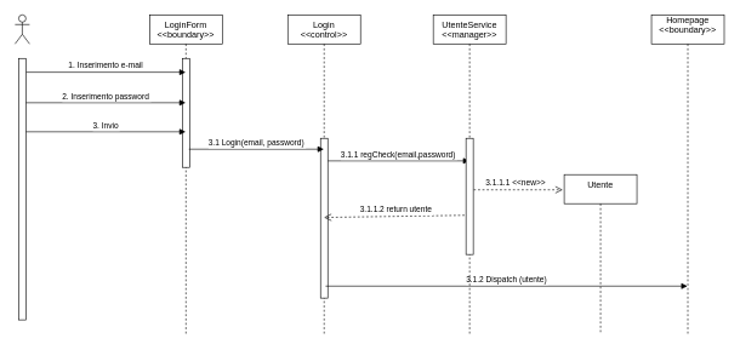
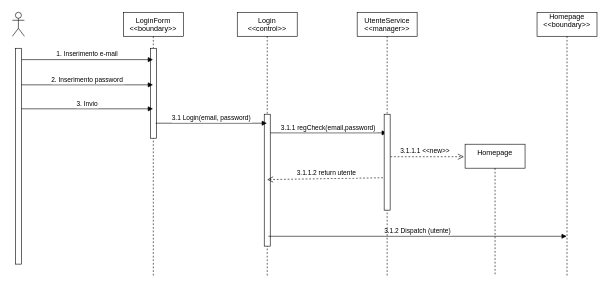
- <mxCell id="14" value="Utente&#10;" style="shape=umlLifeline;perimeter=lifelinePerimeter;container=1;collapsible=0;recursiveResize=0;rounded=0;shadow=0;strokeWidth=1;" vertex="1" parent="1"><mxGeometry x="775" y="240" width="100" height="220" as="geometry" /></mxCell>
+ <mxCell id="14" value="Homepage&#10;" style="shape=umlLifeline;perimeter=lifelinePerimeter;container=1;collapsible=0;recursiveResize=0;rounded=0;shadow=0;strokeWidth=1;" vertex="1" parent="1"><mxGeometry x="775" y="240" width="100" height="220" as="geometry" /></mxCell>
